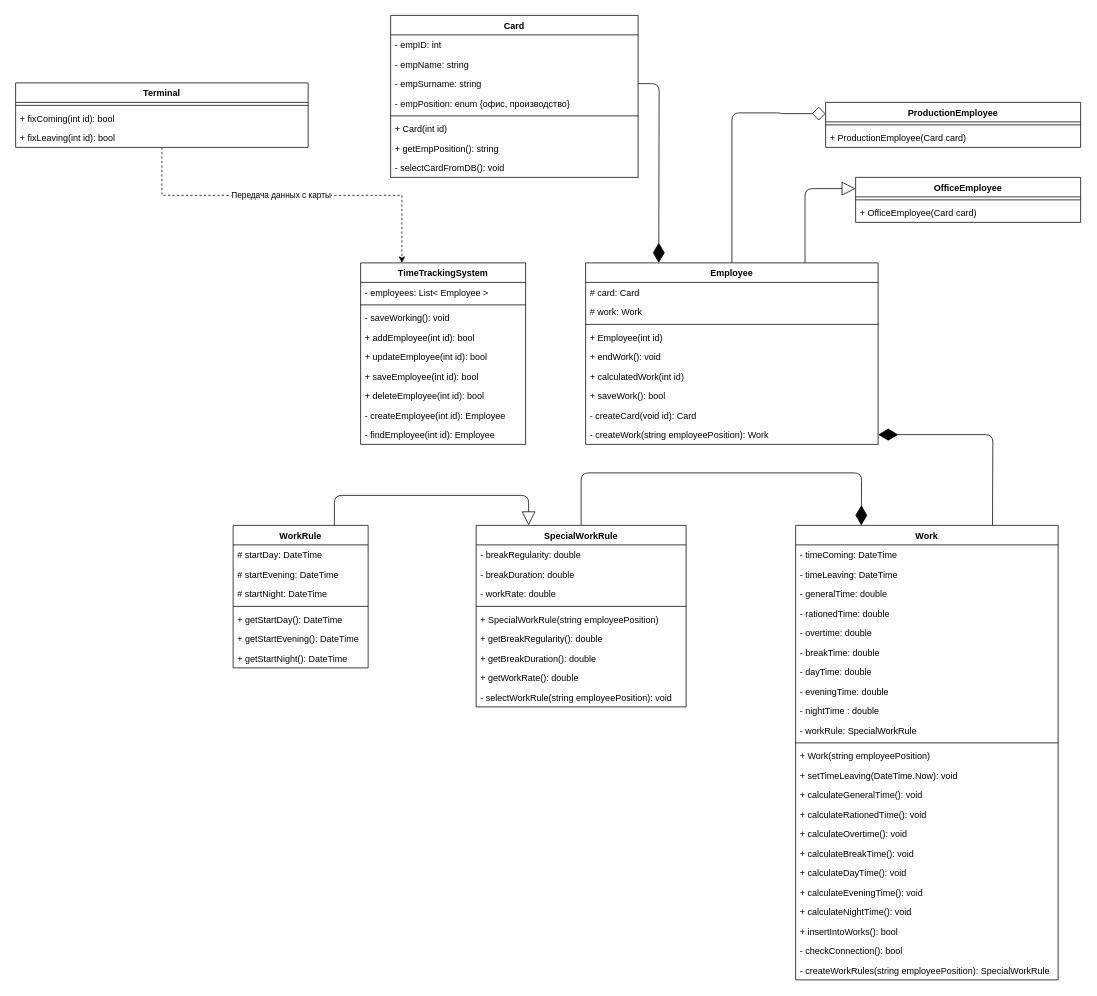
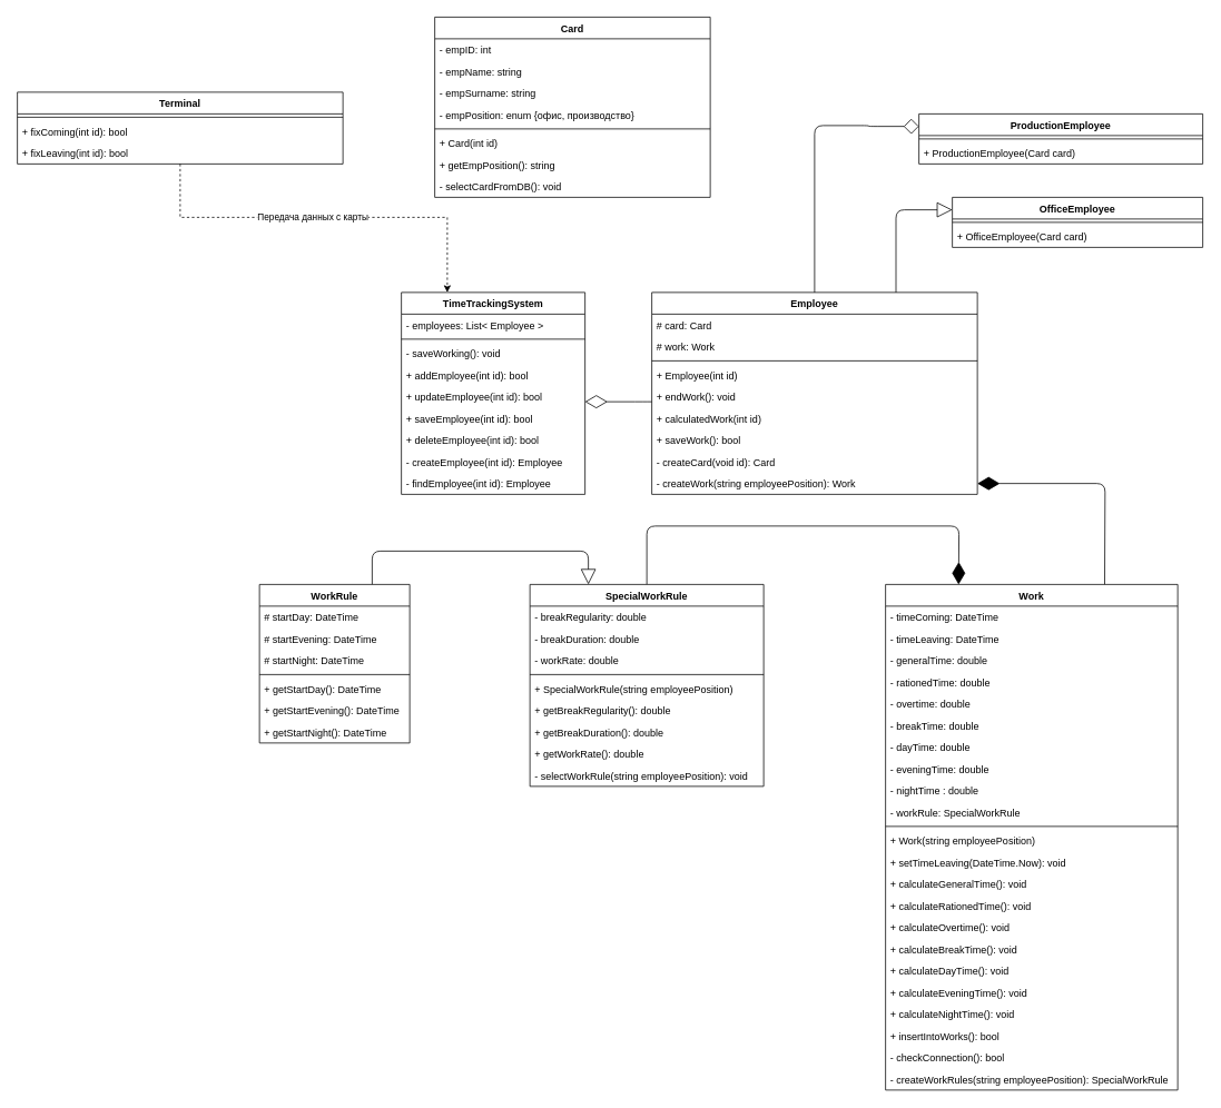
- <mxCell id="37" value="" style="endArrow=diamondThin;endFill=1;endSize=24;html=1;exitX=1;exitY=0.5;exitDx=0;exitDy=0;entryX=0.25;entryY=0;entryDx=0;entryDy=0;" parent="1" source="11" target="48" edge="1"><mxGeometry width="160" relative="1" as="geometry"><mxPoint x="1345" y="530" as="sourcePoint" /><mxPoint x="1070.043" y="428" as="targetPoint" /><Array as="points"><mxPoint x="878" y="111" /></Array></mxGeometry></mxCell>
+ <mxCell id="3" value="" style="endArrow=diamondThin;endFill=0;endSize=24;html=1;edgeStyle=orthogonalEdgeStyle;" parent="1" source="48" target="38" edge="1"><mxGeometry width="160" relative="1" as="geometry"><mxPoint x="990" y="300" as="sourcePoint" /><mxPoint x="820" y="250" as="targetPoint" /><Array as="points"><mxPoint x="770" y="481" /><mxPoint x="770" y="481" /></Array></mxGeometry></mxCell>
